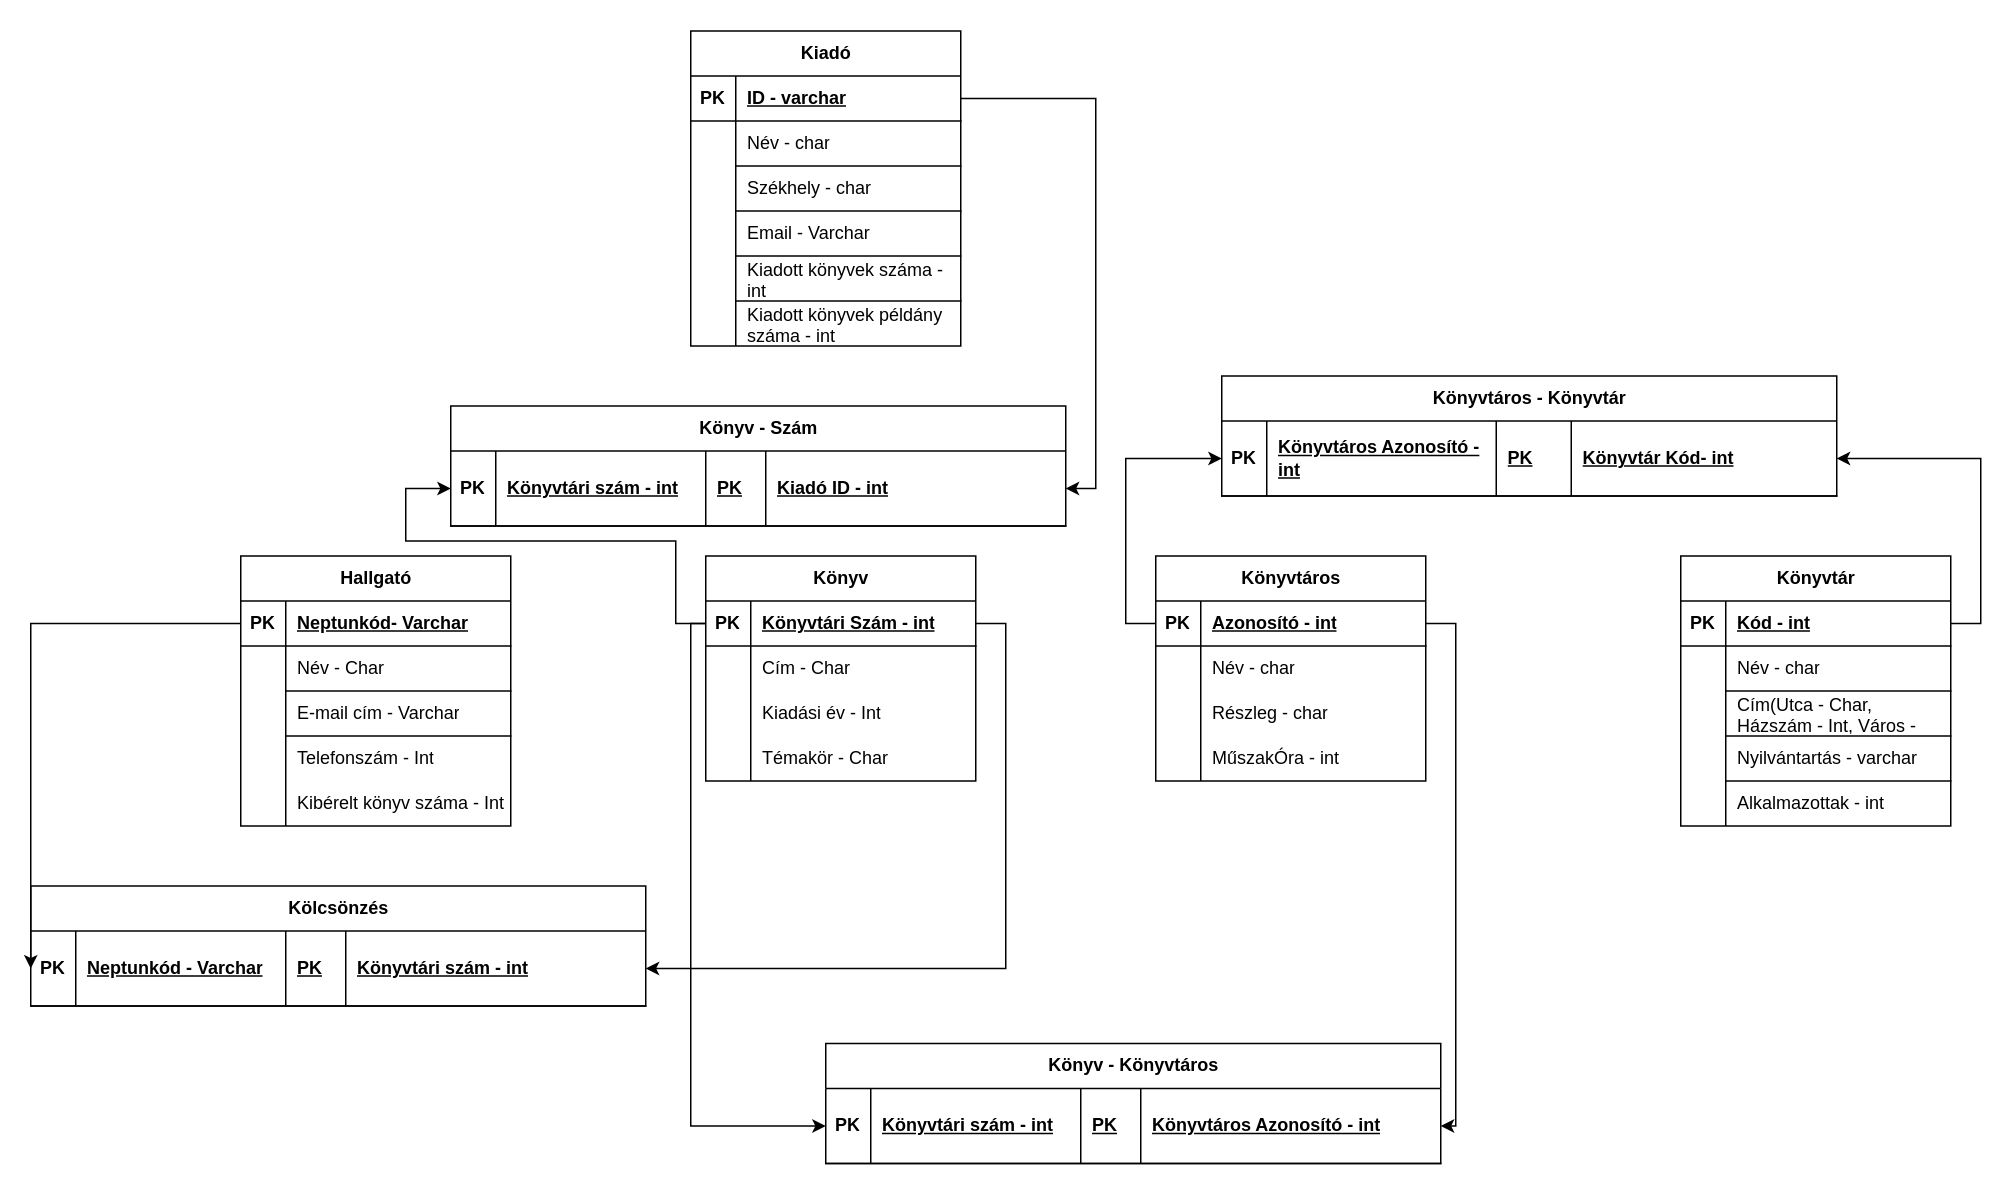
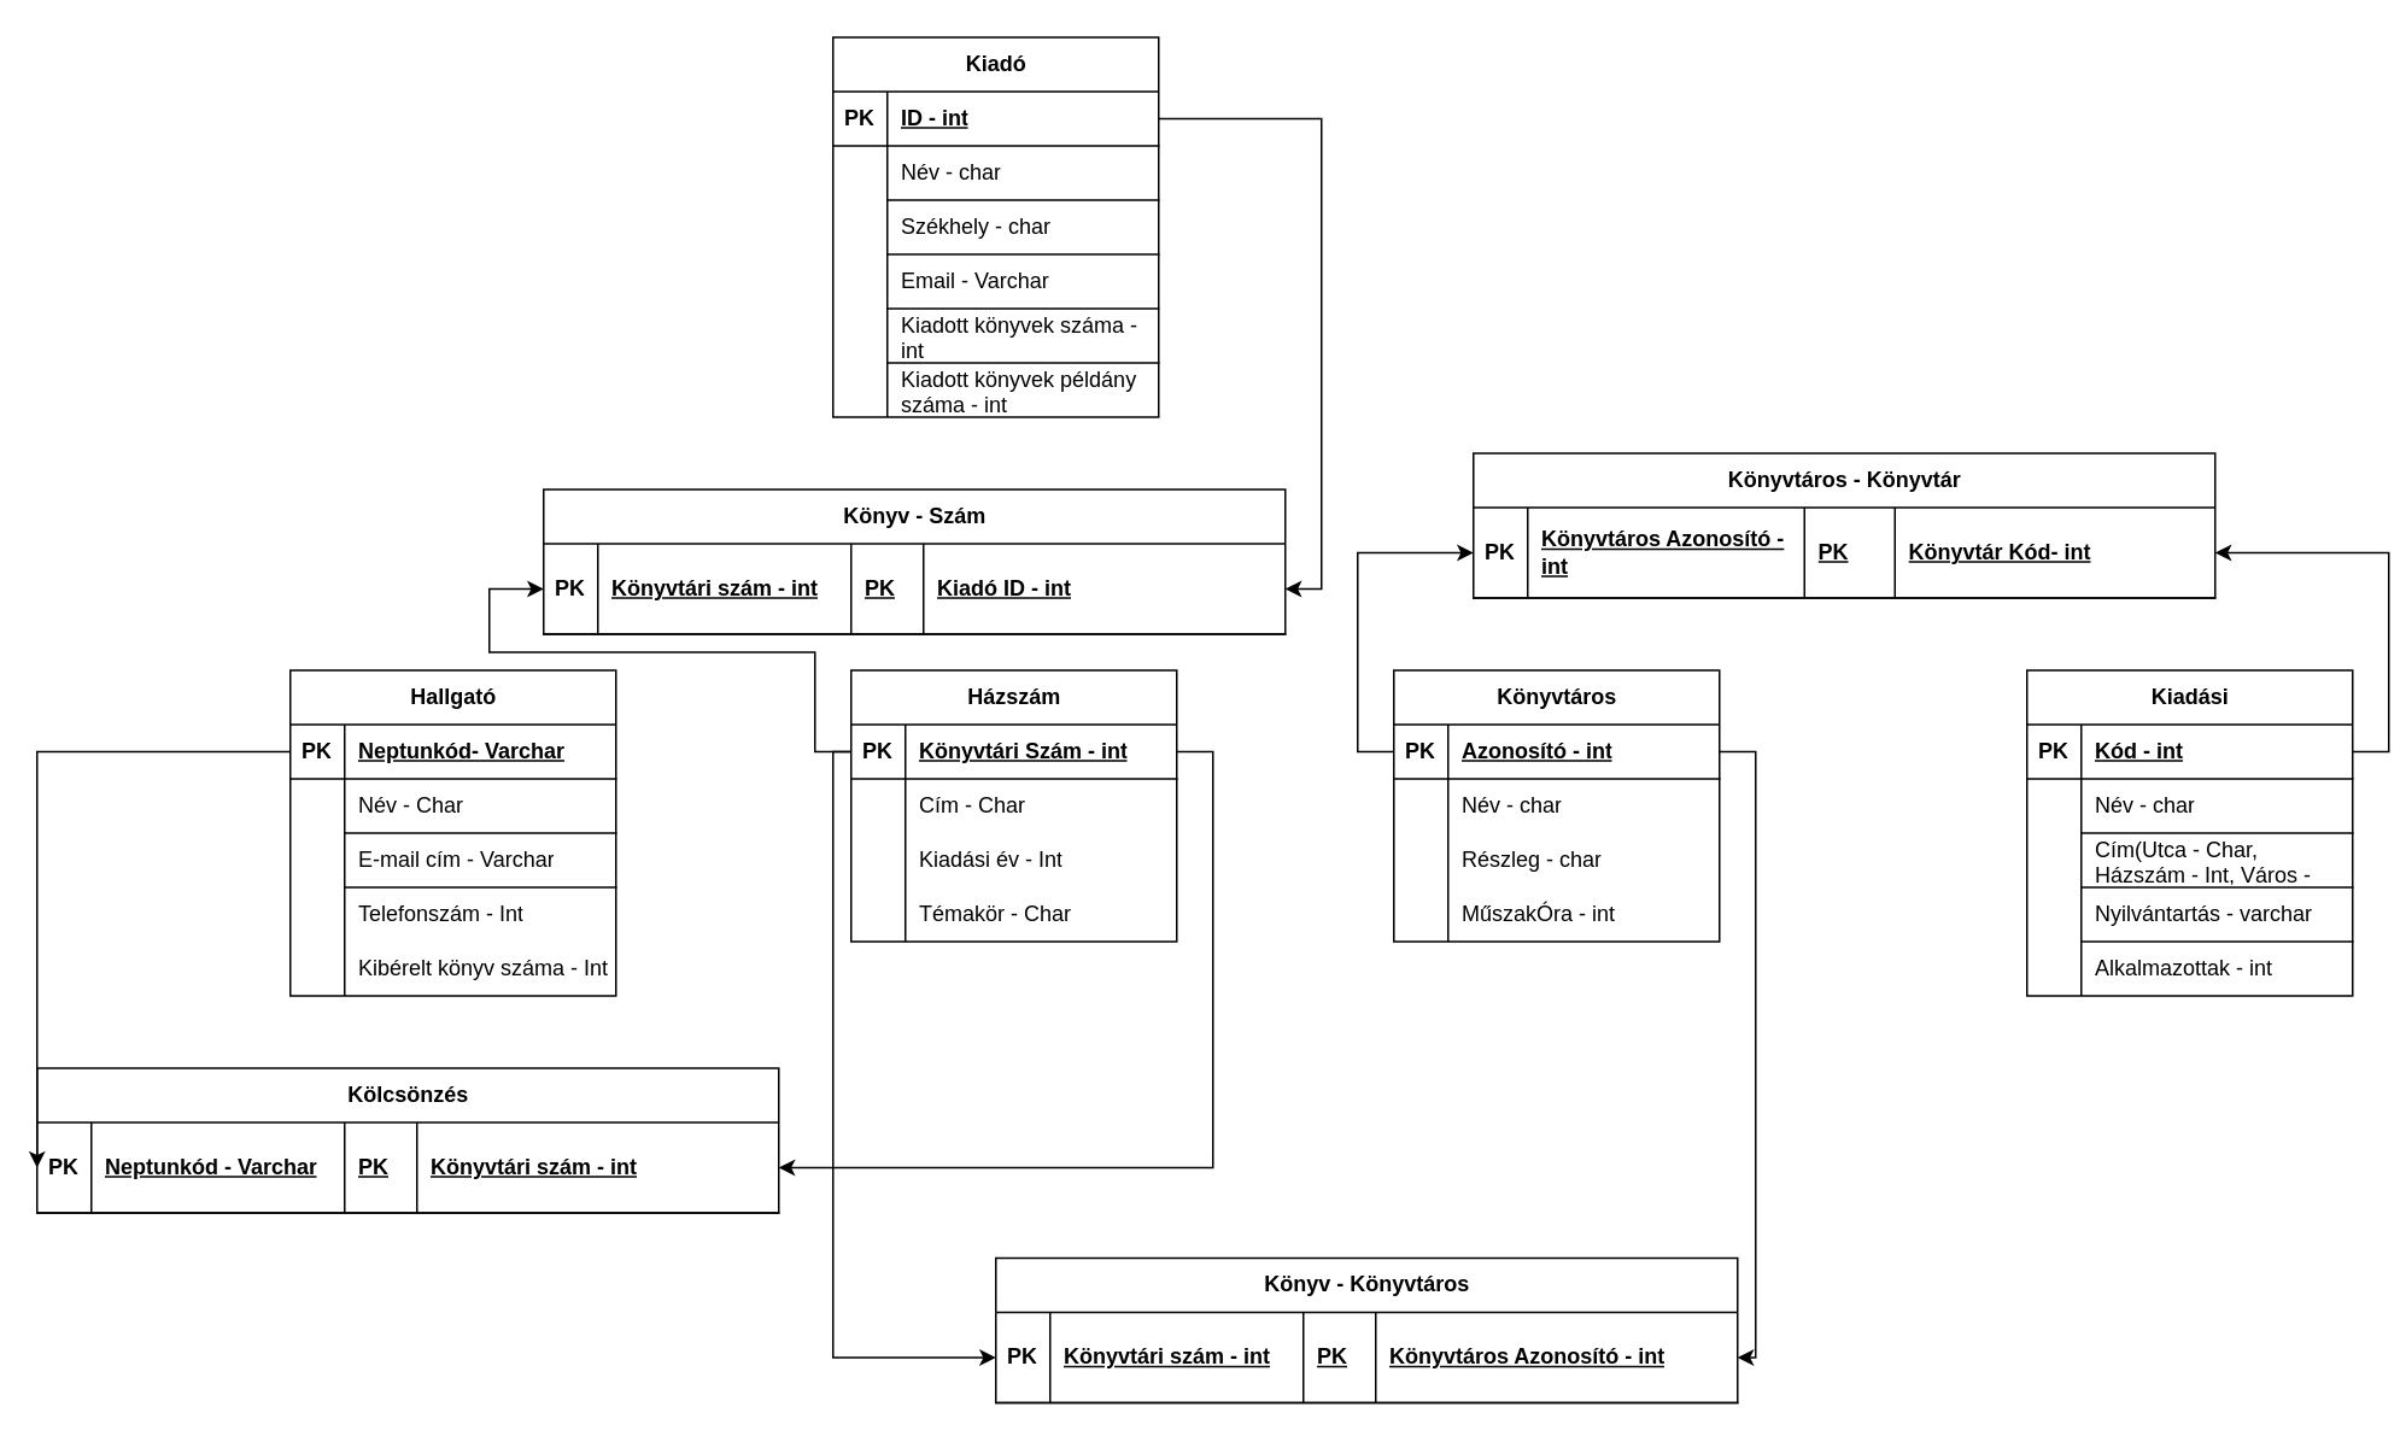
- <mxCell id="21" value="ID - varchar" style="shape=partialRectangle;connectable=0;fillColor=none;top=0;left=0;bottom=0;right=0;align=left;spacingLeft=6;fontStyle=5;overflow=hidden;whiteSpace=wrap;html=1;" vertex="1" parent="19"><mxGeometry x="30" width="150" height="30" as="geometry"><mxRectangle width="150" height="30" as="alternateBounds" /></mxGeometry></mxCell>
+ <mxCell id="21" value="ID - int" style="shape=partialRectangle;connectable=0;fillColor=none;top=0;left=0;bottom=0;right=0;align=left;spacingLeft=6;fontStyle=5;overflow=hidden;whiteSpace=wrap;html=1;" vertex="1" parent="19"><mxGeometry x="30" width="150" height="30" as="geometry"><mxRectangle width="150" height="30" as="alternateBounds" /></mxGeometry></mxCell>
- <mxCell id="50" value="Könyv" style="shape=table;startSize=30;container=1;collapsible=1;childLayout=tableLayout;fixedRows=1;rowLines=0;fontStyle=1;align=center;resizeLast=1;html=1;" vertex="1" parent="1"><mxGeometry x="470" y="370" width="180" height="150" as="geometry" /></mxCell>
+ <mxCell id="50" value="Házszám" style="shape=table;startSize=30;container=1;collapsible=1;childLayout=tableLayout;fixedRows=1;rowLines=0;fontStyle=1;align=center;resizeLast=1;html=1;" vertex="1" parent="1"><mxGeometry x="470" y="370" width="180" height="150" as="geometry" /></mxCell>
- <mxCell id="2" value="Könyvtár" style="shape=table;startSize=30;container=1;collapsible=1;childLayout=tableLayout;fixedRows=1;rowLines=0;fontStyle=1;align=center;resizeLast=1;html=1;" vertex="1" parent="1"><mxGeometry x="1120" y="370" width="180" height="180" as="geometry"><mxRectangle x="720" y="220" width="90" height="30" as="alternateBounds" /></mxGeometry></mxCell>
+ <mxCell id="2" value="Kiadási" style="shape=table;startSize=30;container=1;collapsible=1;childLayout=tableLayout;fixedRows=1;rowLines=0;fontStyle=1;align=center;resizeLast=1;html=1;" vertex="1" parent="1"><mxGeometry x="1120" y="370" width="180" height="180" as="geometry"><mxRectangle x="720" y="220" width="90" height="30" as="alternateBounds" /></mxGeometry></mxCell>
